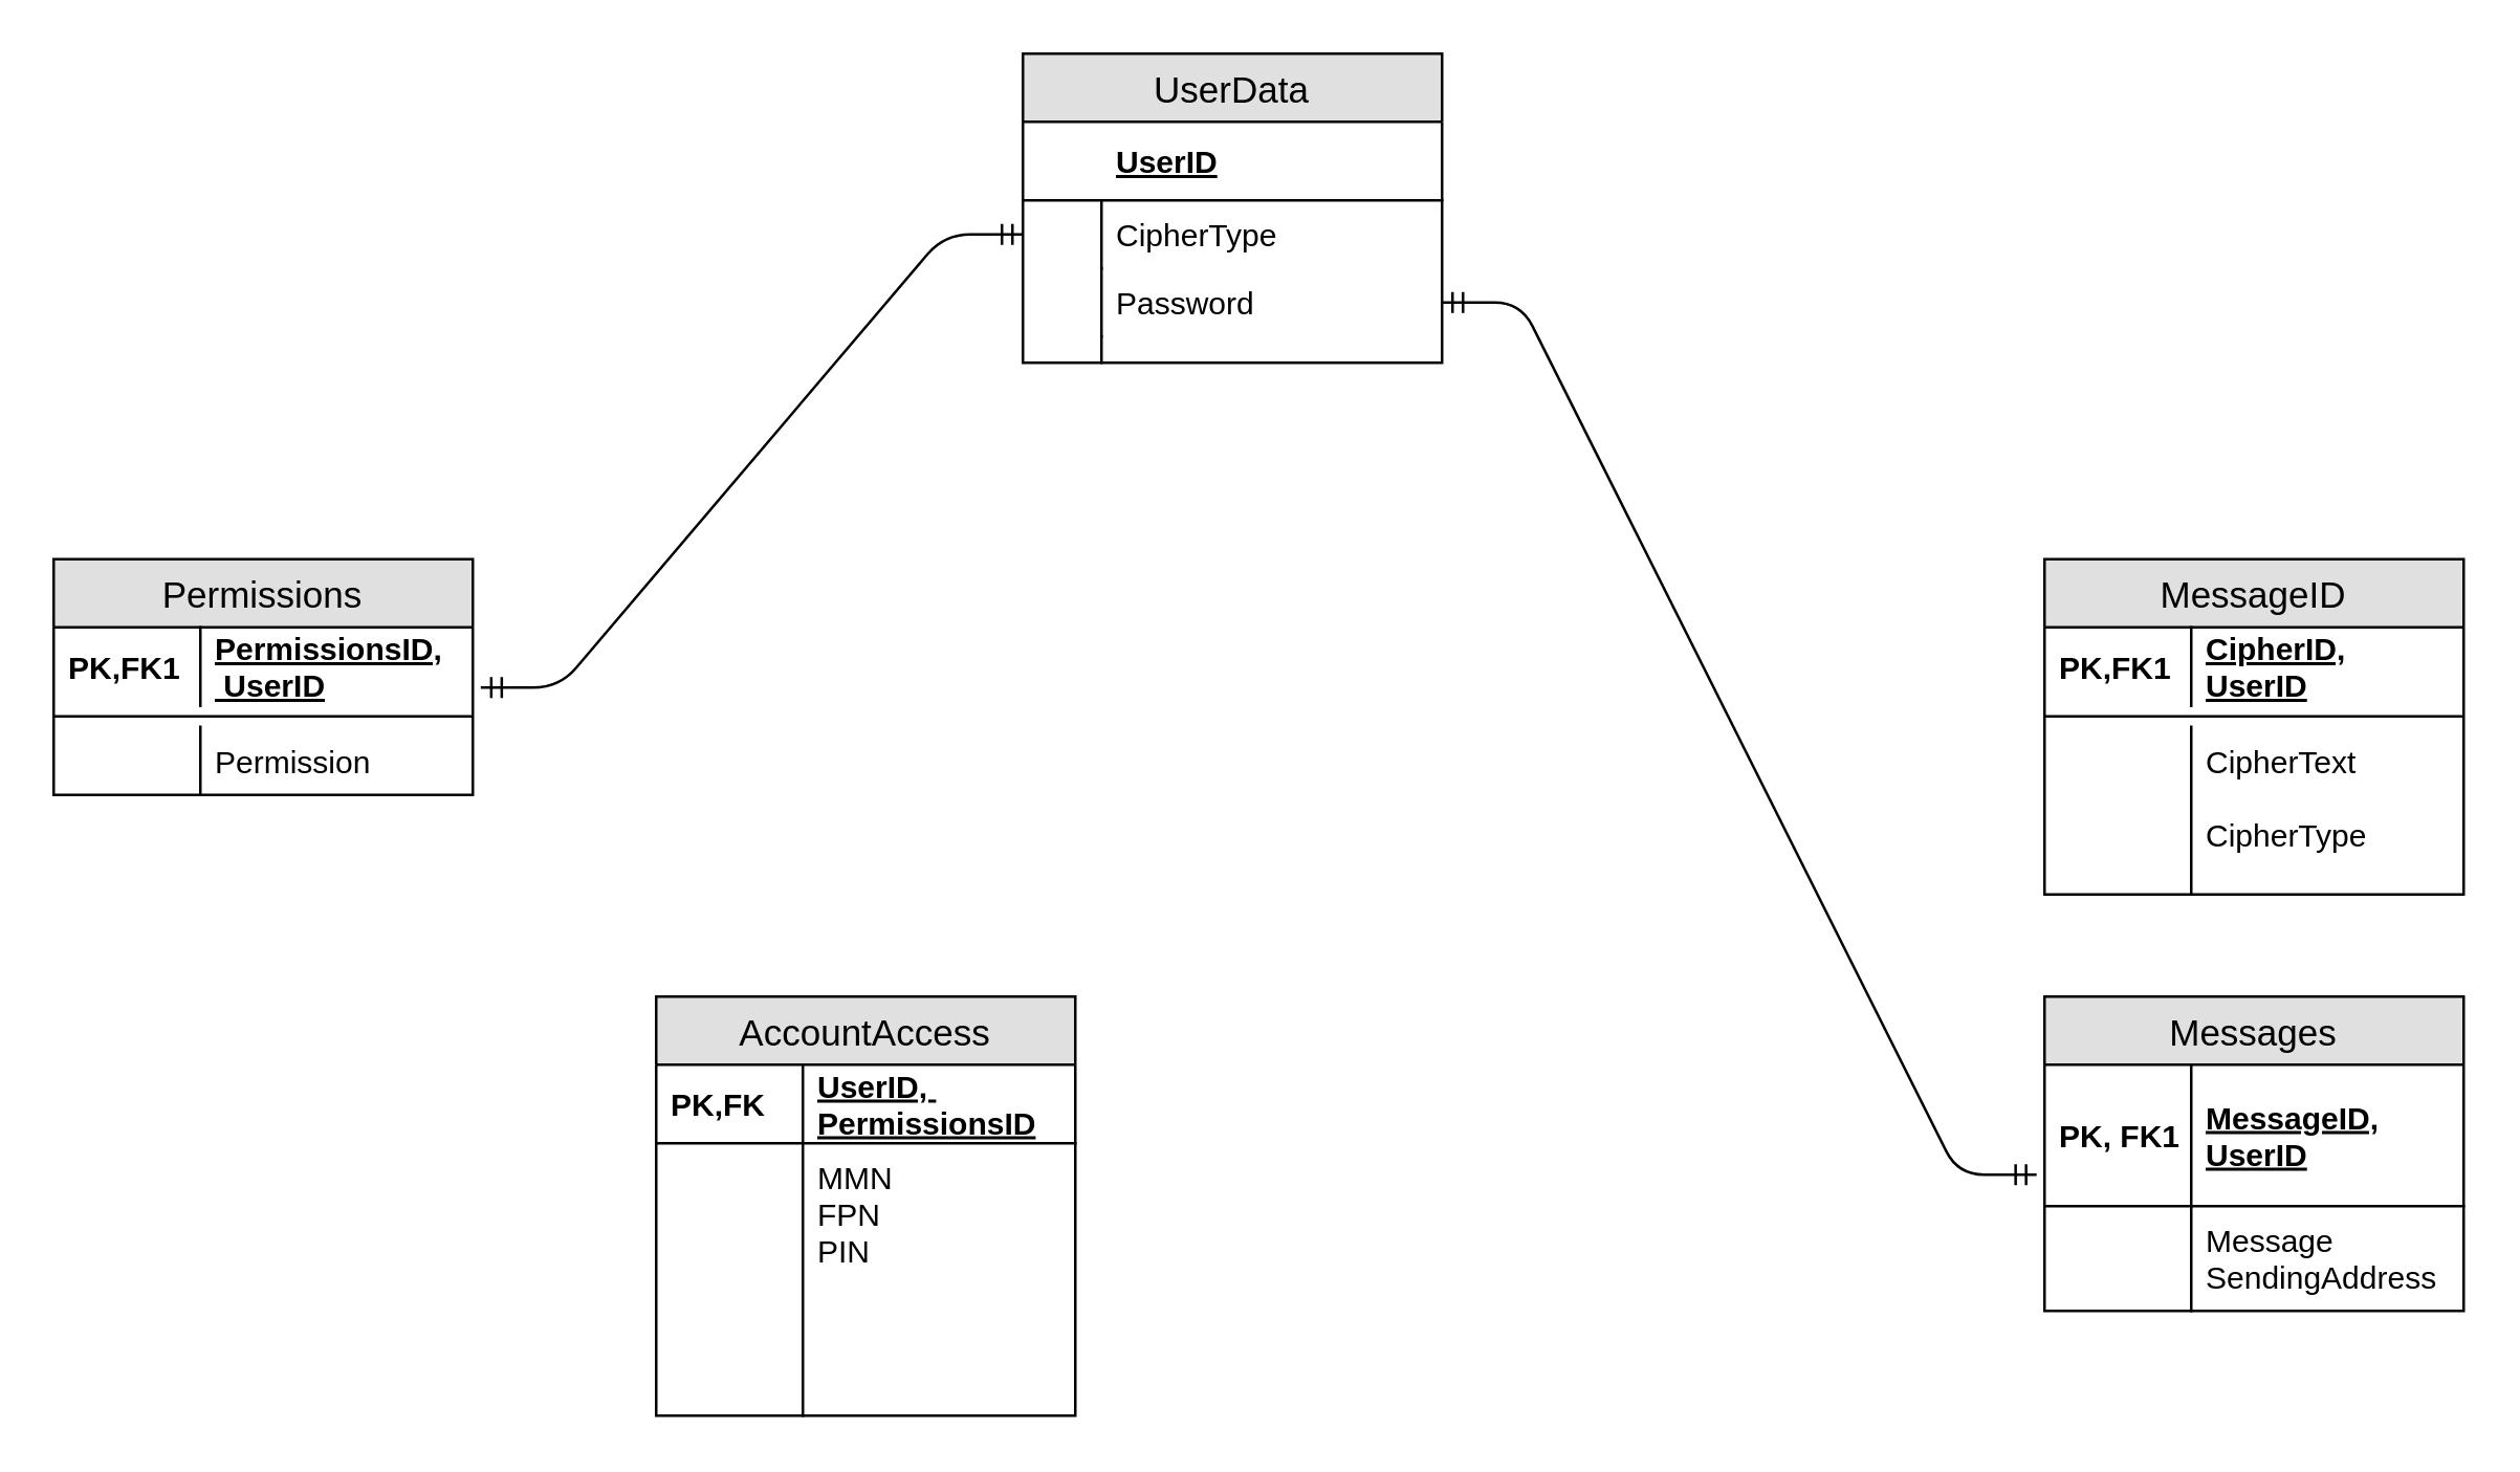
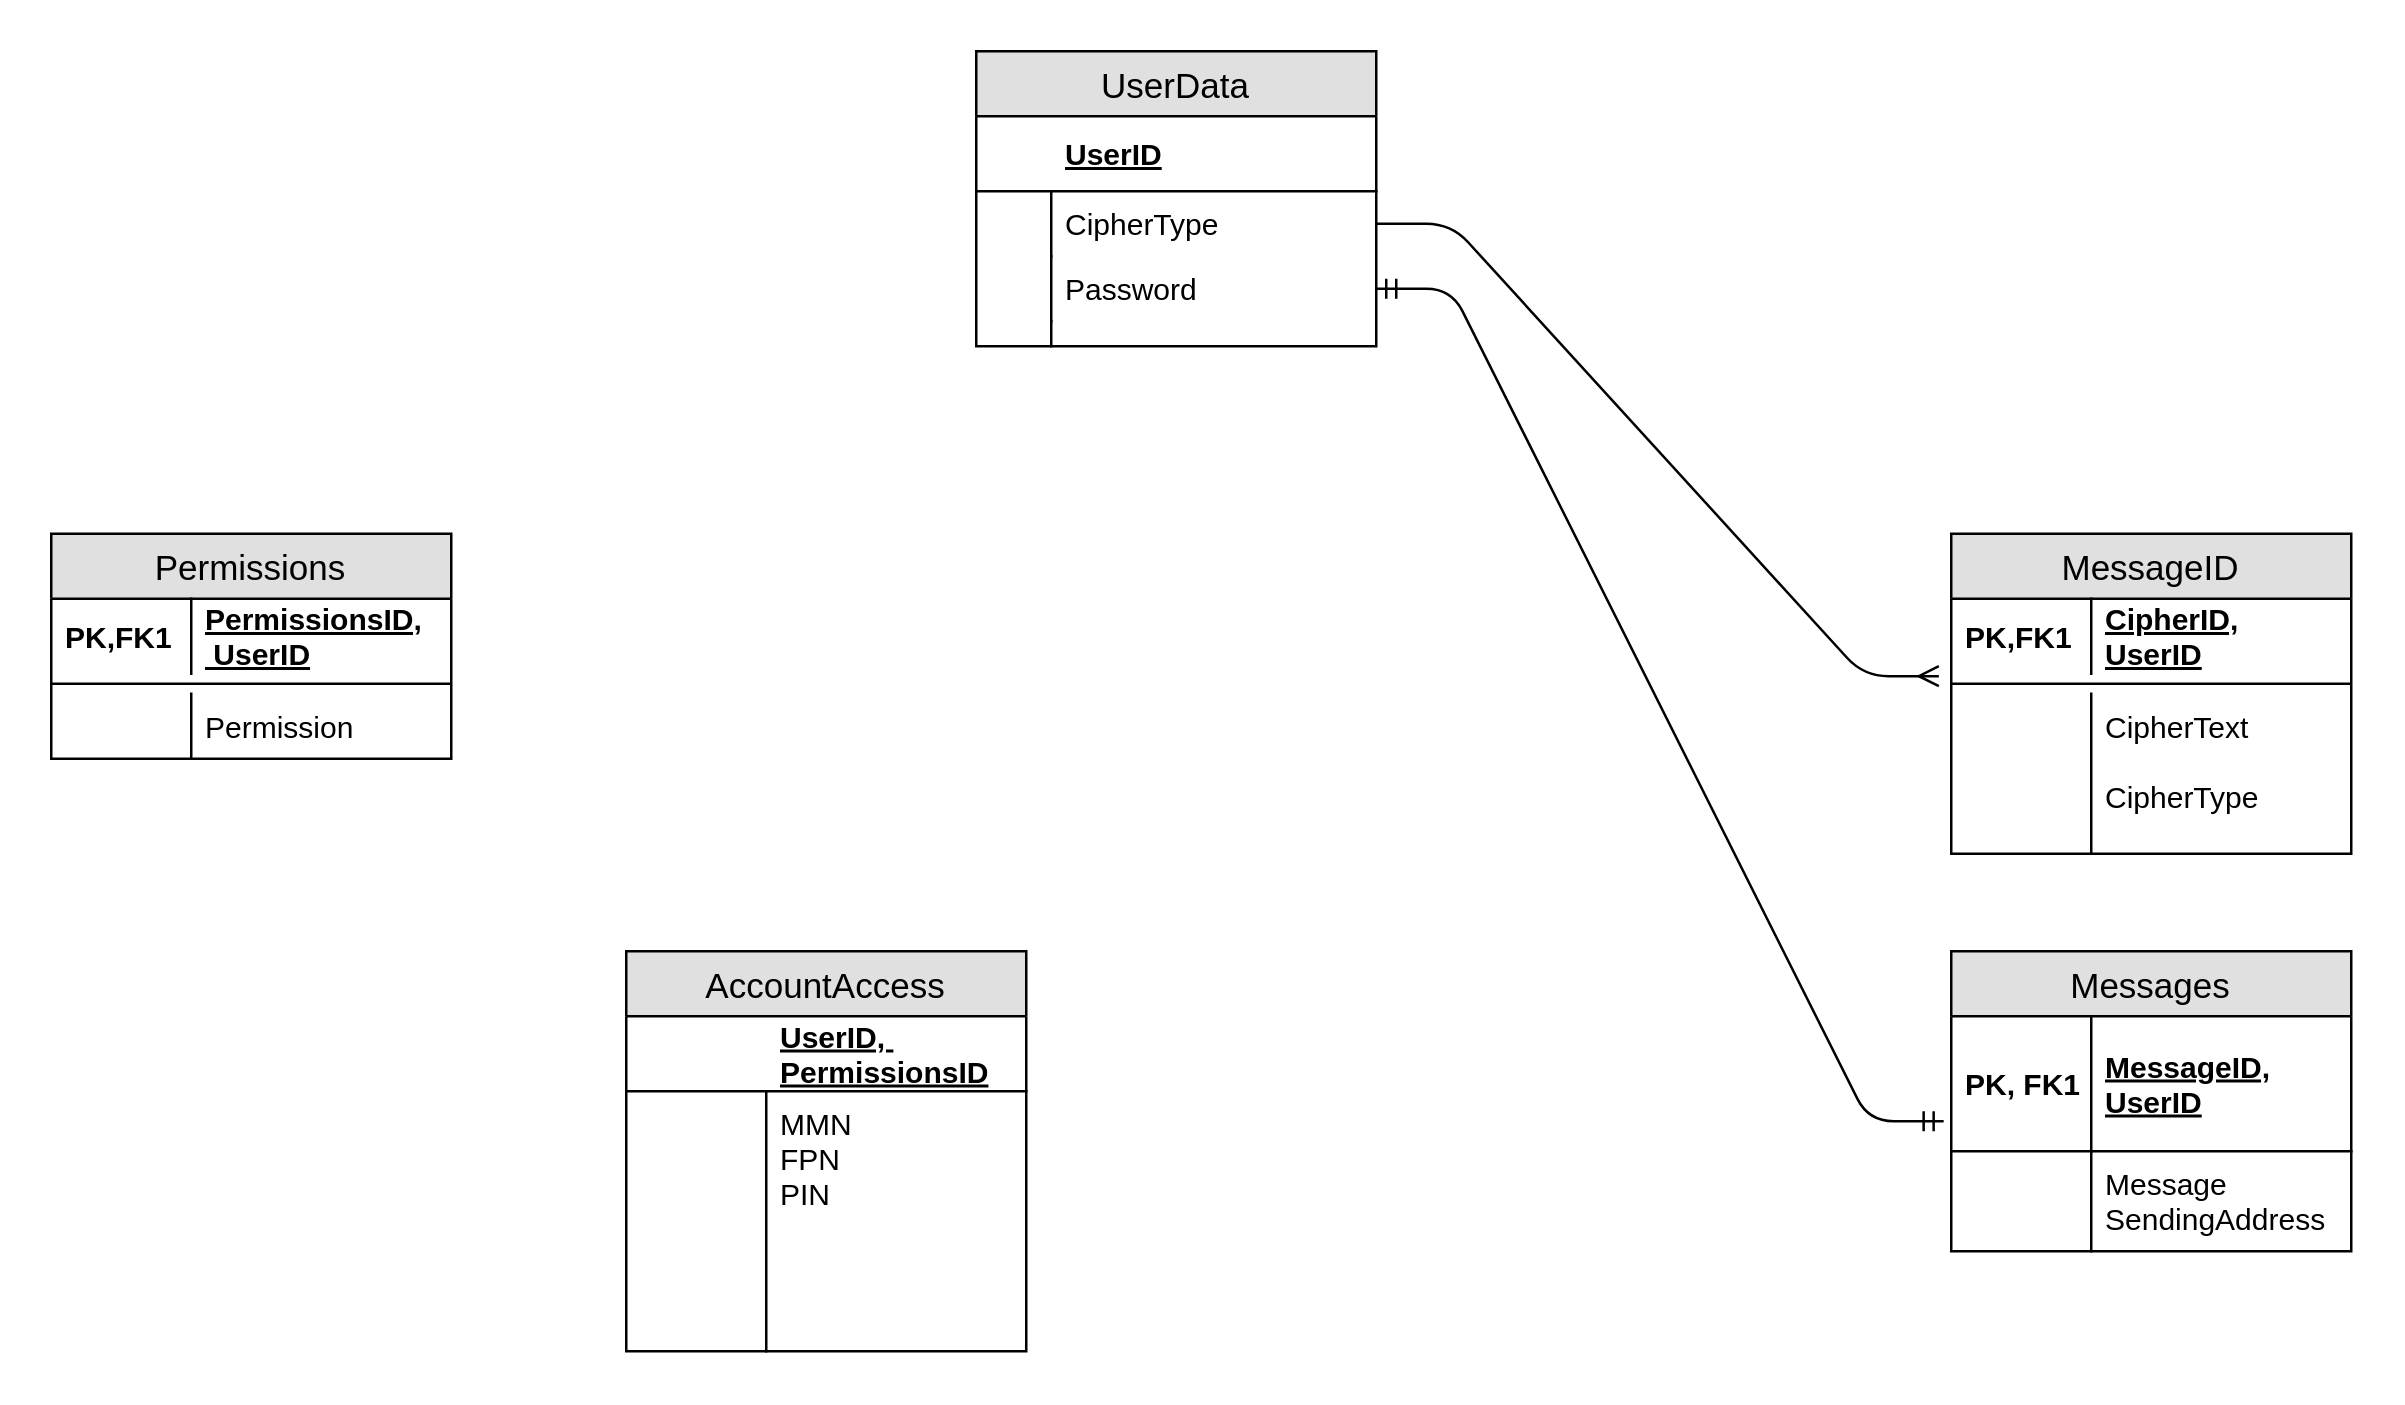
- <mxCell id="22" value="" style="edgeStyle=entityRelationEdgeStyle;fontSize=12;html=1;endArrow=ERmandOne;startArrow=ERmandOne;entryX=0;entryY=0.5;entryDx=0;entryDy=0;exitX=1.019;exitY=0.767;exitDx=0;exitDy=0;exitPerimeter=0;" parent="1" target="4" edge="1" source="17"><mxGeometry width="100" height="100" relative="1" as="geometry"><mxPoint x="164" y="269" as="sourcePoint" /><mxPoint x="540" y="203" as="targetPoint" /></mxGeometry></mxCell>
+ <mxCell id="28" value="" style="edgeStyle=entityRelationEdgeStyle;fontSize=12;html=1;endArrow=ERmany;exitX=1;exitY=0.5;exitDx=0;exitDy=0;entryX=-0.031;entryY=1.033;entryDx=0;entryDy=0;entryPerimeter=0;" edge="1" parent="1" source="4" target="11"><mxGeometry width="100" height="100" relative="1" as="geometry"><mxPoint x="620" y="360" as="sourcePoint" /><mxPoint x="720" y="260" as="targetPoint" /></mxGeometry></mxCell>
- <mxCell id="25" value="PK,FK" style="shape=partialRectangle;fontStyle=1;top=0;left=0;bottom=0;fillColor=none;align=left;verticalAlign=middle;spacingLeft=4;spacingRight=4;overflow=hidden;rotatable=0;points=[];portConstraint=eastwest;part=1;fontSize=12;" parent="24" vertex="1" connectable="0"><mxGeometry width="56" height="30" as="geometry" /></mxCell>
